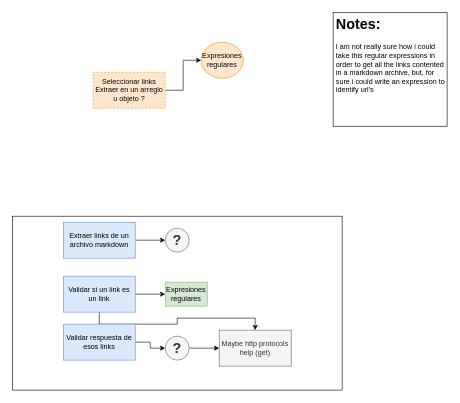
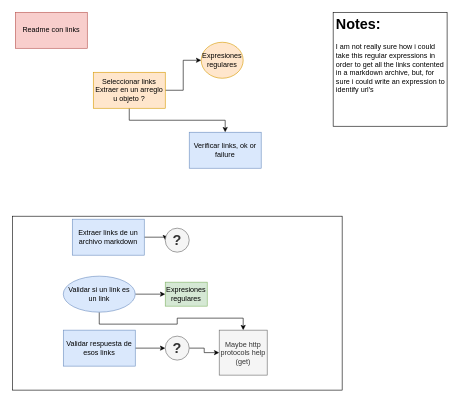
+ <mxCell id="2" value="Readme con links" style="rounded=0;whiteSpace=wrap;html=1;fillColor=#f8cecc;strokeColor=#b85450;" parent="1" vertex="1"><mxGeometry x="25" y="20" width="120" height="60" as="geometry" /></mxCell>
- <mxCell id="5" value="Seleccionar links Extraer en un arreglo u objeto ?" style="rounded=0;whiteSpace=wrap;html=1;fillColor=#ffe6cc;strokeColor=#d79b00;dashed=1;" parent="1" vertex="1"><mxGeometry x="155" y="120" width="120" height="60" as="geometry" /></mxCell>
+ <mxCell id="5" value="Seleccionar links Extraer en un arreglo u objeto ?" style="rounded=0;whiteSpace=wrap;html=1;fillColor=#ffe6cc;strokeColor=#d79b00;" parent="1" vertex="1"><mxGeometry x="155" y="120" width="120" height="60" as="geometry" /></mxCell>
+ <mxCell id="3" style="edgeStyle=orthogonalEdgeStyle;rounded=0;orthogonalLoop=1;jettySize=auto;html=1;exitX=0.5;exitY=1;exitDx=0;exitDy=0;" parent="1" source="5" target="6" edge="1"><mxGeometry relative="1" as="geometry"><mxPoint x="85" y="220" as="targetPoint" /></mxGeometry></mxCell>
+ <mxCell id="6" value="Verificar links, ok or failure" style="rounded=0;whiteSpace=wrap;html=1;fillColor=#dae8fc;strokeColor=#6c8ebf;" parent="1" vertex="1"><mxGeometry x="315" y="220" width="120" height="60" as="geometry" /></mxCell>
- <mxCell id="10" value="Extraer links de un archivo markdown" style="rounded=0;whiteSpace=wrap;html=1;fillColor=#dae8fc;strokeColor=#6c8ebf;" vertex="1" parent="1"><mxGeometry x="105" y="370" width="120" height="60" as="geometry" /></mxCell>
+ <mxCell id="10" value="Extraer links de un archivo markdown" style="rounded=0;whiteSpace=wrap;html=1;fillColor=#dae8fc;strokeColor=#6c8ebf;" vertex="1" parent="1"><mxGeometry x="120" y="365" width="120" height="60" as="geometry" /></mxCell>
- <mxCell id="14" value="Validar si un link es un link" style="rounded=0;whiteSpace=wrap;html=1;fillColor=#dae8fc;strokeColor=#6c8ebf;" vertex="1" parent="1"><mxGeometry x="105" y="460" width="120" height="60" as="geometry" /></mxCell>
+ <mxCell id="14" value="Validar si un link es un link" style="ellipse;whiteSpace=wrap;html=1;fillColor=#dae8fc;strokeColor=#6c8ebf;" vertex="1" parent="1"><mxGeometry x="105" y="460" width="120" height="60" as="geometry" /></mxCell>
- <mxCell id="17" value="Validar respuesta de esos links" style="rounded=0;whiteSpace=wrap;html=1;fillColor=#dae8fc;strokeColor=#6c8ebf;" vertex="1" parent="1"><mxGeometry x="105" y="540" width="120" height="60" as="geometry" /></mxCell>
+ <mxCell id="17" value="Validar respuesta de esos links" style="rounded=0;whiteSpace=wrap;html=1;fillColor=#dae8fc;strokeColor=#6c8ebf;" vertex="1" parent="1"><mxGeometry x="105" y="550" width="120" height="60" as="geometry" /></mxCell>
- <mxCell id="20" value="Maybe http protocols help (get)" style="rounded=0;whiteSpace=wrap;html=1;fillColor=#f5f5f5;strokeColor=#666666;fontColor=#333333;" vertex="1" parent="1"><mxGeometry x="365" y="550" width="120" height="60" as="geometry" /></mxCell>
+ <mxCell id="20" value="Maybe http protocols help (get)" style="rounded=0;whiteSpace=wrap;html=1;fillColor=#f5f5f5;strokeColor=#666666;fontColor=#333333;" vertex="1" parent="1"><mxGeometry x="365" y="550" width="80" height="75" as="geometry" /></mxCell>
